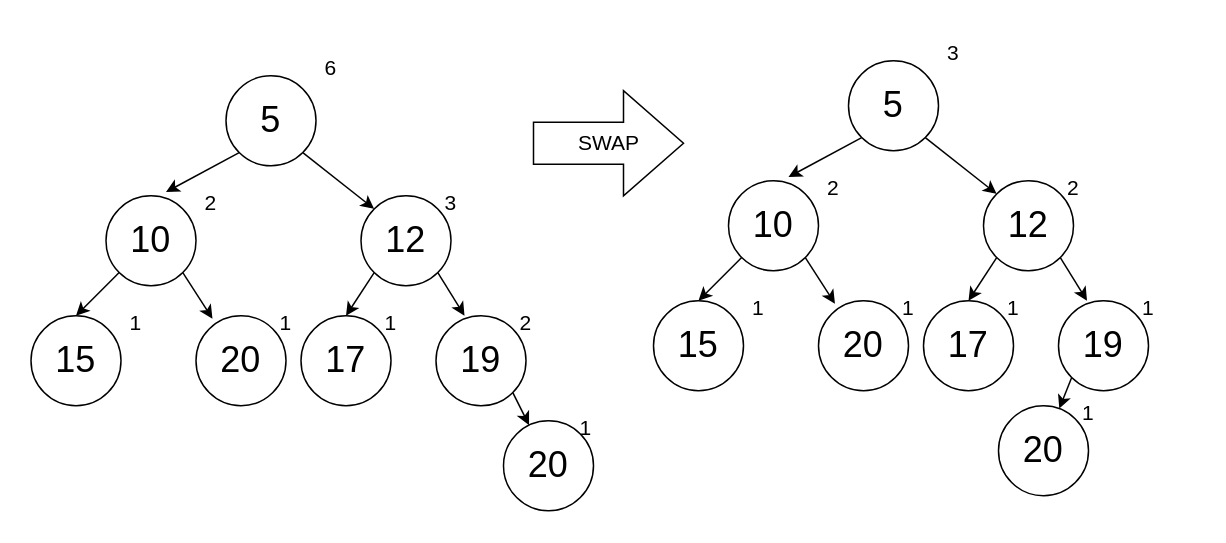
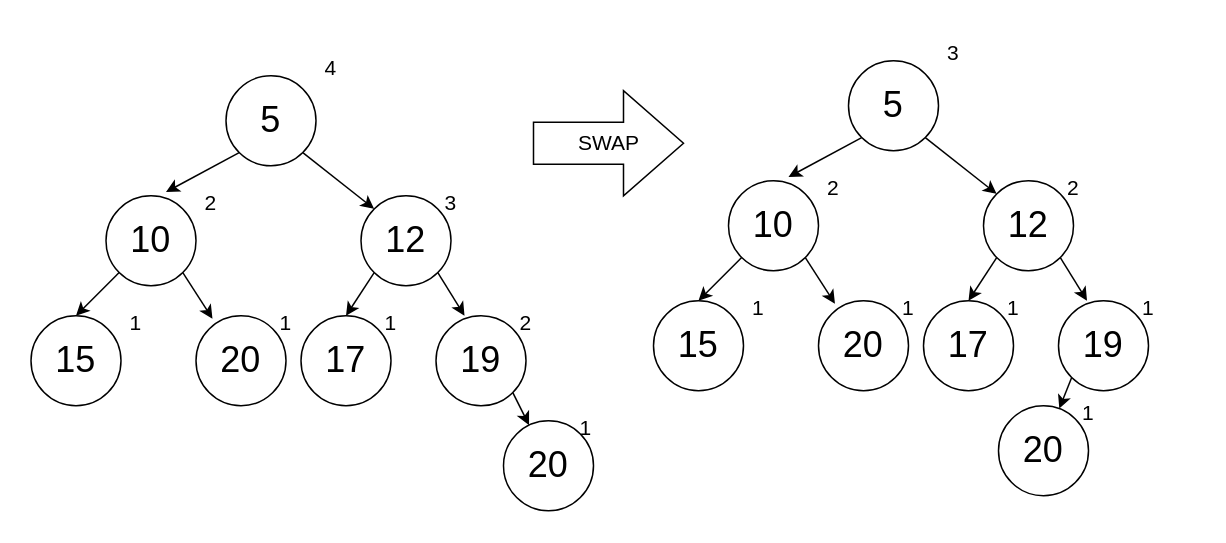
- <mxCell id="13" value="6" style="text;html=1;strokeColor=none;fillColor=none;align=center;verticalAlign=middle;whiteSpace=wrap;rounded=0;fontSize=14;" vertex="1" parent="1"><mxGeometry x="190" y="30" width="60" height="30" as="geometry" /></mxCell>
+ <mxCell id="13" value="4" style="text;html=1;strokeColor=none;fillColor=none;align=center;verticalAlign=middle;whiteSpace=wrap;rounded=0;fontSize=14;" vertex="1" parent="1"><mxGeometry x="190" y="30" width="60" height="30" as="geometry" /></mxCell>
